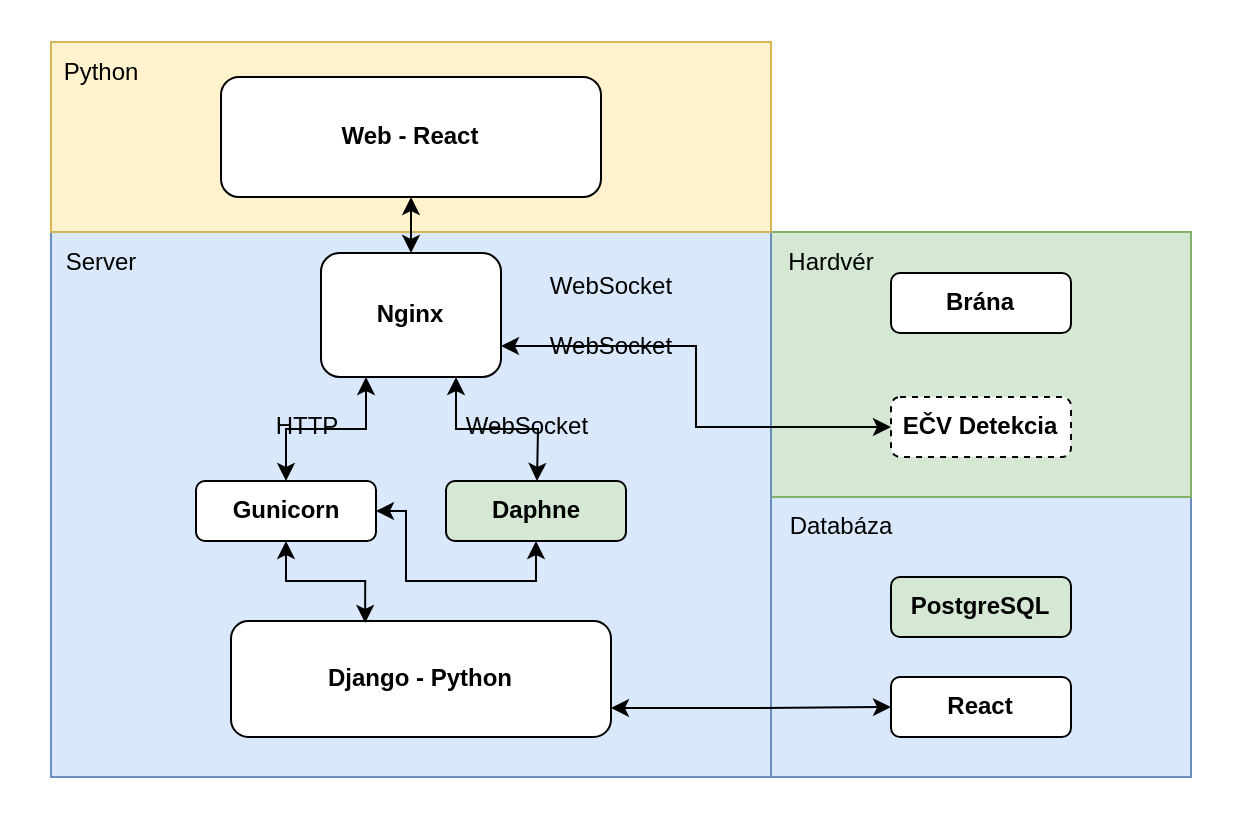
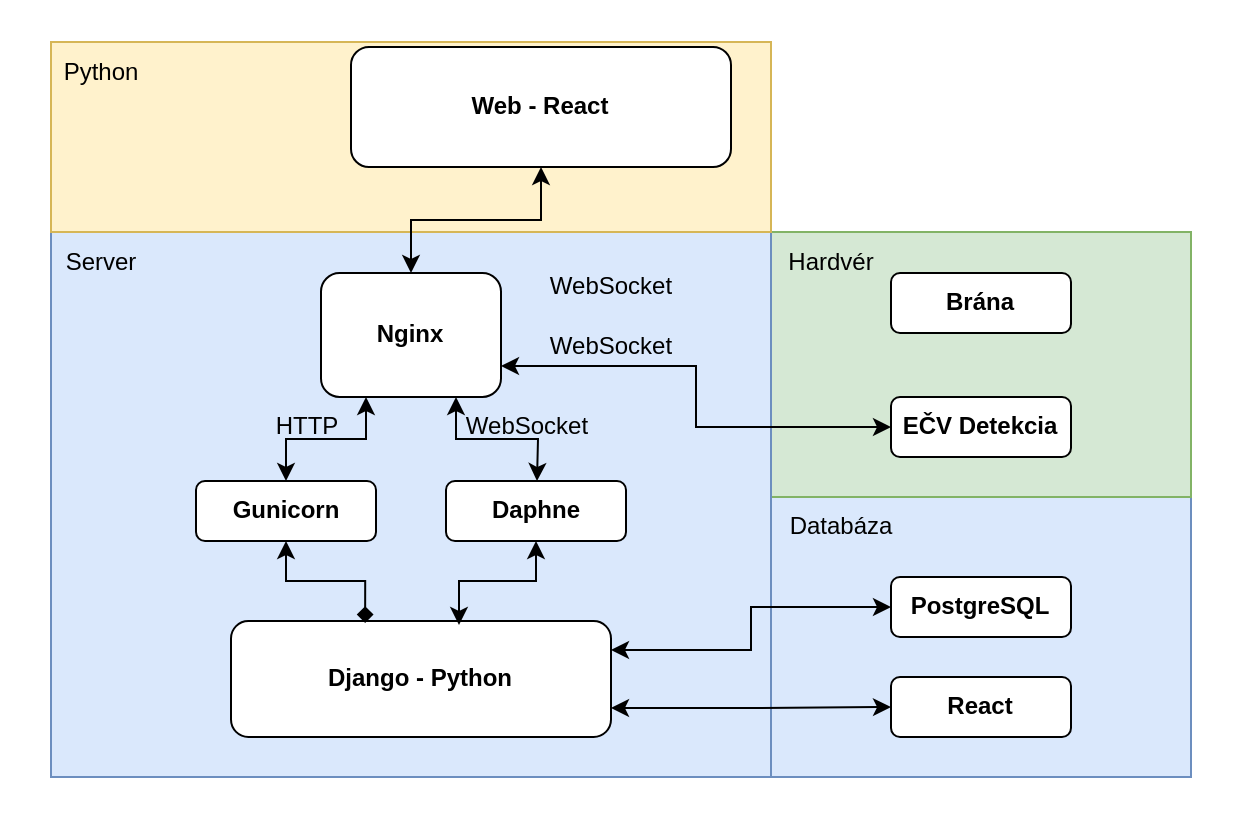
- <mxCell id="7" value="&lt;b&gt;Web - React&lt;/b&gt;" style="rounded=1;whiteSpace=wrap;html=1;" parent="1" vertex="1"><mxGeometry x="110" y="38" width="190" height="60" as="geometry" /></mxCell>
+ <mxCell id="7" value="&lt;b&gt;Web - React&lt;/b&gt;" style="rounded=1;whiteSpace=wrap;html=1;" parent="1" vertex="1"><mxGeometry x="175" y="23" width="190" height="60" as="geometry" /></mxCell>
- <mxCell id="10" value="&lt;b&gt;Nginx&lt;/b&gt;" style="rounded=1;whiteSpace=wrap;html=1;" parent="1" vertex="1"><mxGeometry x="160" y="126" width="90" height="62" as="geometry" /></mxCell>
+ <mxCell id="10" value="&lt;b&gt;Nginx&lt;/b&gt;" style="rounded=1;whiteSpace=wrap;html=1;" parent="1" vertex="1"><mxGeometry x="160" y="136" width="90" height="62" as="geometry" /></mxCell>
- <mxCell id="24" value="&lt;b&gt;EČV Detekcia&lt;/b&gt;" style="rounded=1;whiteSpace=wrap;html=1;dashed=1;" vertex="1" parent="1"><mxGeometry x="445" y="198" width="90" height="30" as="geometry" /></mxCell>
+ <mxCell id="24" value="&lt;b&gt;EČV Detekcia&lt;/b&gt;" style="rounded=1;whiteSpace=wrap;html=1;" vertex="1" parent="1"><mxGeometry x="445" y="198" width="90" height="30" as="geometry" /></mxCell>
- <mxCell id="12" value="&lt;b&gt;Daphne&lt;/b&gt;" style="rounded=1;whiteSpace=wrap;html=1;fillColor=#d5e8d4;" parent="1" vertex="1"><mxGeometry x="222.5" y="240" width="90" height="30" as="geometry" /></mxCell>
+ <mxCell id="12" value="&lt;b&gt;Daphne&lt;/b&gt;" style="rounded=1;whiteSpace=wrap;html=1;" parent="1" vertex="1"><mxGeometry x="222.5" y="240" width="90" height="30" as="geometry" /></mxCell>
- <mxCell id="30" style="edgeStyle=orthogonalEdgeStyle;rounded=0;orthogonalLoop=1;jettySize=auto;html=1;exitX=0.5;exitY=1;exitDx=0;exitDy=0;startArrow=classic;startFill=1;" edge="1" parent="1" source="12" target="11"><mxGeometry relative="1" as="geometry" /></mxCell>
+ <mxCell id="30" style="edgeStyle=orthogonalEdgeStyle;rounded=0;orthogonalLoop=1;jettySize=auto;html=1;exitX=0.5;exitY=1;exitDx=0;exitDy=0;entryX=0.6;entryY=0.034;entryDx=0;entryDy=0;entryPerimeter=0;startArrow=classic;startFill=1;" edge="1" parent="1" source="12" target="19"><mxGeometry relative="1" as="geometry" /></mxCell>
- <mxCell id="20" style="edgeStyle=orthogonalEdgeStyle;rounded=0;orthogonalLoop=1;jettySize=auto;html=1;exitX=0.5;exitY=1;exitDx=0;exitDy=0;entryX=0.353;entryY=0.017;entryDx=0;entryDy=0;startArrow=classic;startFill=1;entryPerimeter=0;" edge="1" parent="1" source="11" target="19"><mxGeometry relative="1" as="geometry" /></mxCell>
+ <mxCell id="20" style="edgeStyle=orthogonalEdgeStyle;rounded=0;orthogonalLoop=1;jettySize=auto;html=1;exitX=0.5;exitY=1;exitDx=0;exitDy=0;entryX=0.353;entryY=0.017;entryDx=0;entryDy=0;startArrow=classic;startFill=1;entryPerimeter=0;endArrow=diamond;" edge="1" parent="1" source="11" target="19"><mxGeometry relative="1" as="geometry" /></mxCell>
- <mxCell id="28" value="&lt;b&gt;PostgreSQL&lt;/b&gt;" style="rounded=1;whiteSpace=wrap;html=1;fillColor=#d5e8d4;" vertex="1" parent="1"><mxGeometry x="445" y="288" width="90" height="30" as="geometry" /></mxCell>
+ <mxCell id="28" value="&lt;b&gt;PostgreSQL&lt;/b&gt;" style="rounded=1;whiteSpace=wrap;html=1;" vertex="1" parent="1"><mxGeometry x="445" y="288" width="90" height="30" as="geometry" /></mxCell>
+ <mxCell id="17" style="edgeStyle=orthogonalEdgeStyle;rounded=0;orthogonalLoop=1;jettySize=auto;html=1;exitX=1;exitY=0.25;exitDx=0;exitDy=0;entryX=0;entryY=0.5;entryDx=0;entryDy=0;startArrow=classic;startFill=1;" edge="1" parent="1" source="19" target="28"><mxGeometry relative="1" as="geometry" /></mxCell>
